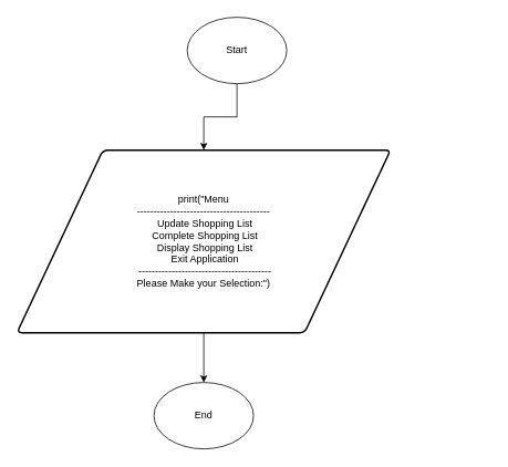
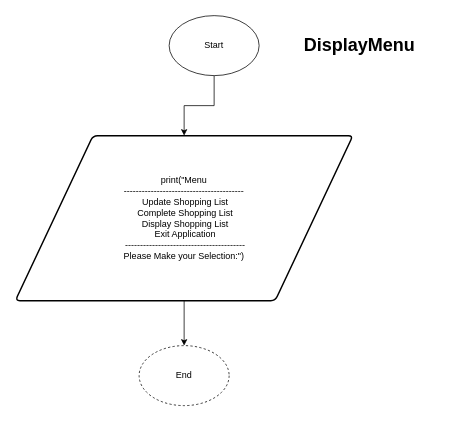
+ <mxCell id="7" value="&lt;h1&gt;DisplayMenu&lt;/h1&gt;" style="text;html=1;strokeColor=none;fillColor=none;spacing=5;spacingTop=-20;whiteSpace=wrap;overflow=hidden;rounded=0;" vertex="1" parent="1"><mxGeometry x="400" y="40" width="190" height="120" as="geometry" /></mxCell>
- <mxCell id="6" value="End" style="ellipse;whiteSpace=wrap;html=1;" vertex="1" parent="1"><mxGeometry x="185" y="460" width="120" height="80" as="geometry" /></mxCell>
+ <mxCell id="6" value="End" style="ellipse;whiteSpace=wrap;html=1;dashed=1;" vertex="1" parent="1"><mxGeometry x="185" y="460" width="120" height="80" as="geometry" /></mxCell>
